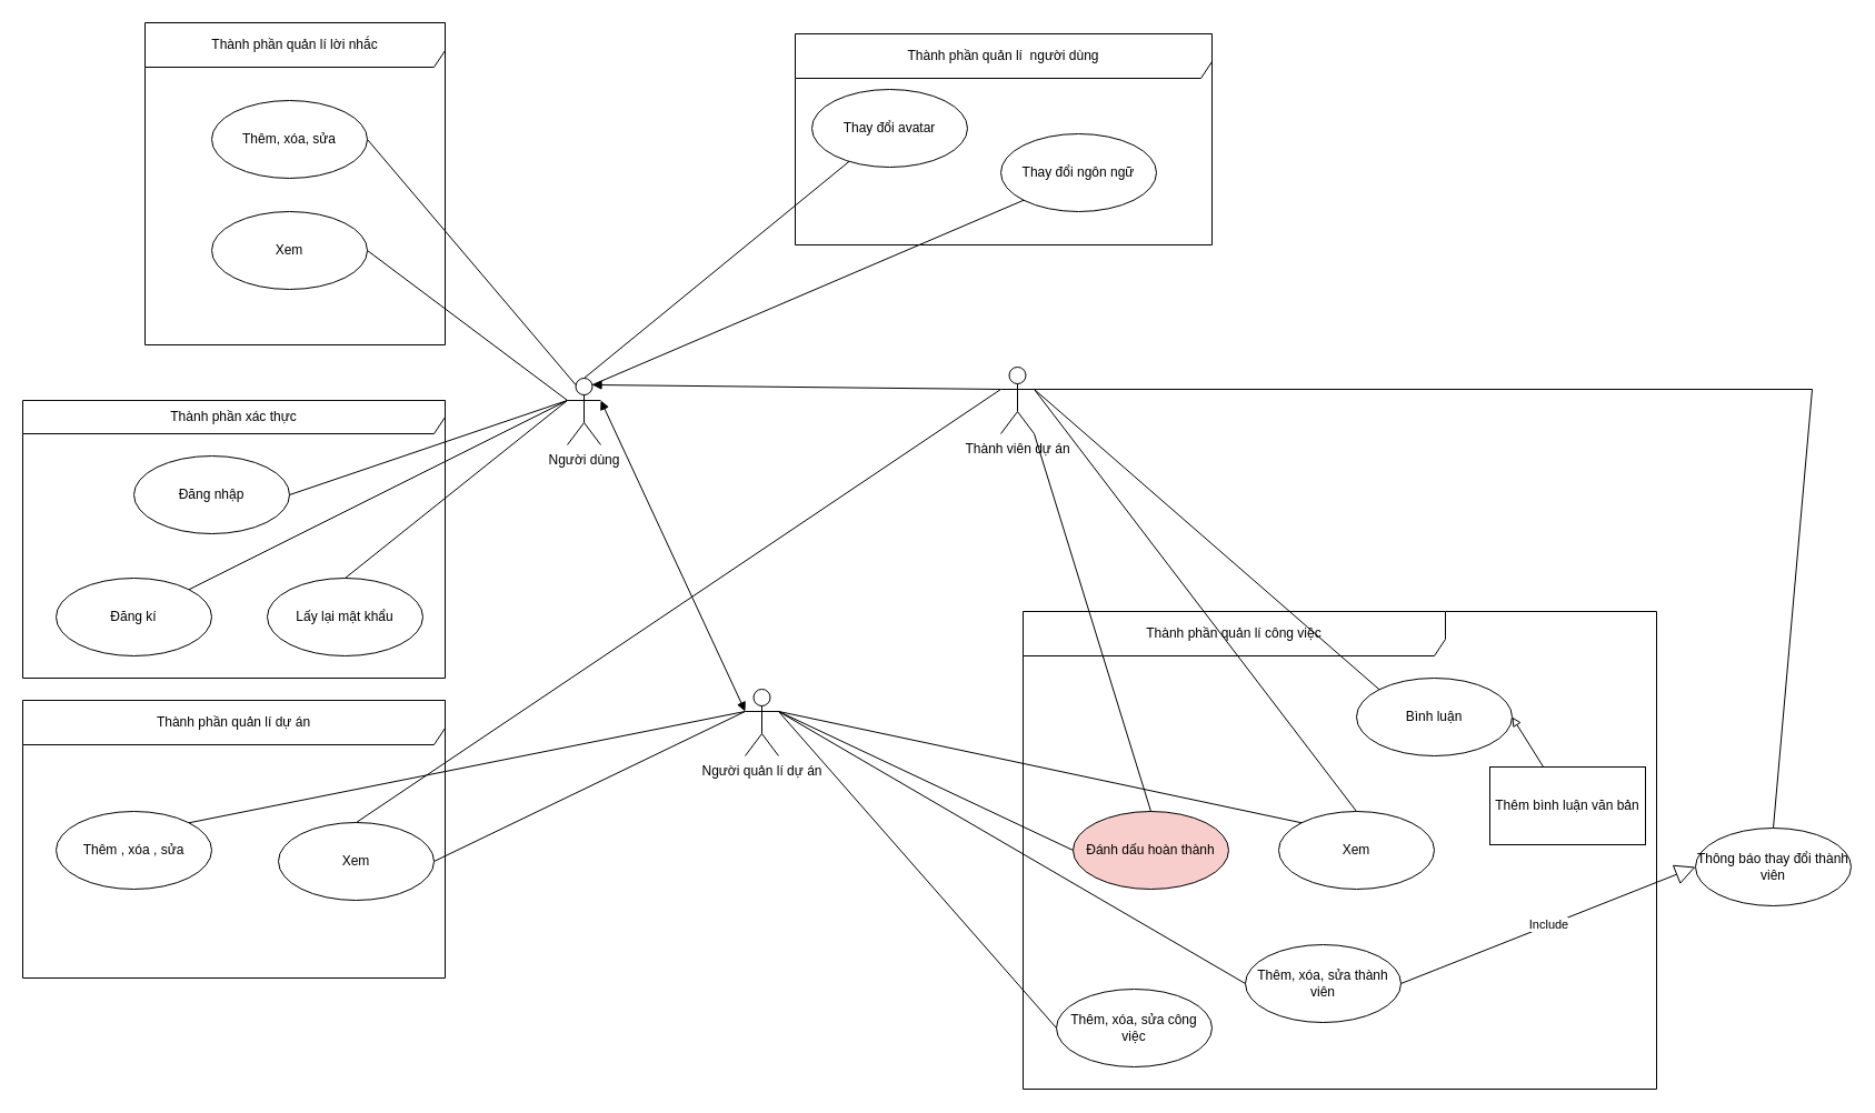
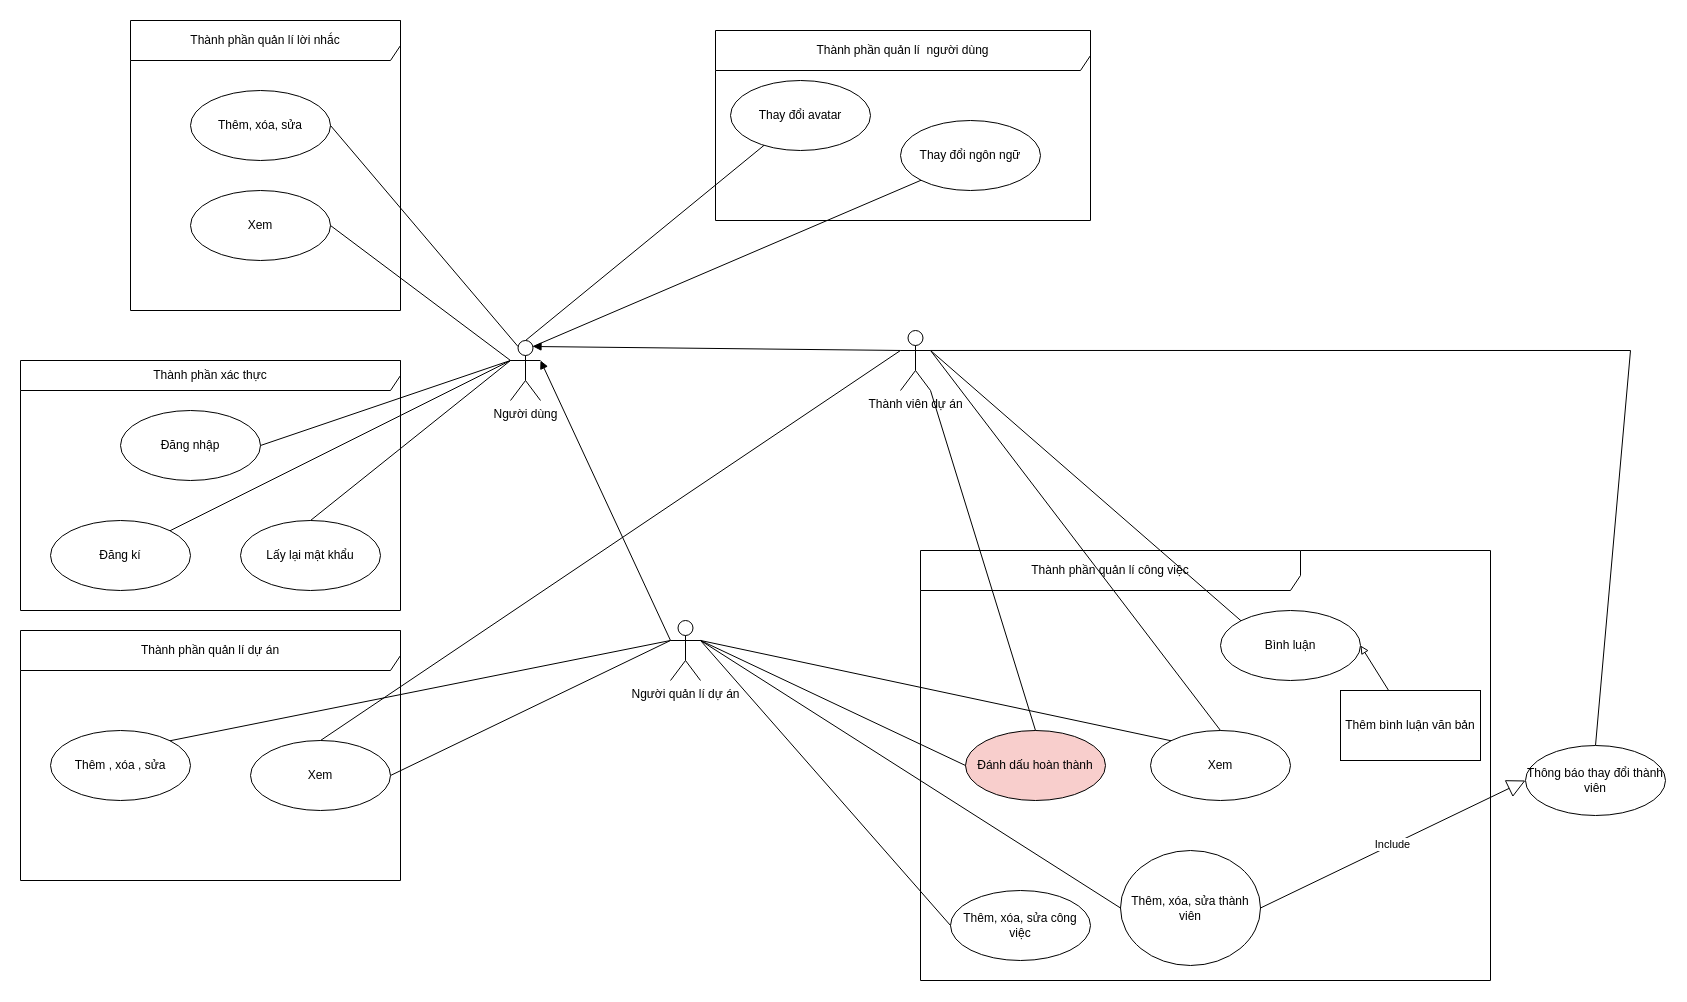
- <mxCell id="14" value="" style="endArrow=block;html=1;rounded=0;exitX=1;exitY=0.333;exitDx=0;exitDy=0;entryX=0;entryY=0.333;entryDx=0;entryDy=0;entryPerimeter=0;exitPerimeter=0;startArrow=block;startFill=1;" edge="1" parent="1" source="3" target="8"><mxGeometry width="50" height="50" relative="1" as="geometry"><mxPoint x="330" y="640" as="sourcePoint" /><mxPoint x="580" y="555" as="targetPoint" /></mxGeometry></mxCell>
+ <mxCell id="14" value="" style="endArrow=none;html=1;rounded=0;exitX=1;exitY=0.333;exitDx=0;exitDy=0;entryX=0;entryY=0.333;entryDx=0;entryDy=0;entryPerimeter=0;exitPerimeter=0;startArrow=block;startFill=1;" edge="1" parent="1" source="3" target="8"><mxGeometry width="50" height="50" relative="1" as="geometry"><mxPoint x="330" y="640" as="sourcePoint" /><mxPoint x="580" y="555" as="targetPoint" /></mxGeometry></mxCell>
- <mxCell id="34" value="Thêm, xóa, sửa thành viên" style="ellipse;whiteSpace=wrap;html=1;" vertex="1" parent="1"><mxGeometry x="1120" y="850" width="140" height="70" as="geometry" /></mxCell>
+ <mxCell id="34" value="Thêm, xóa, sửa thành viên" style="ellipse;whiteSpace=wrap;html=1;" vertex="1" parent="1"><mxGeometry x="1120" y="850" width="140" height="115" as="geometry" /></mxCell>
